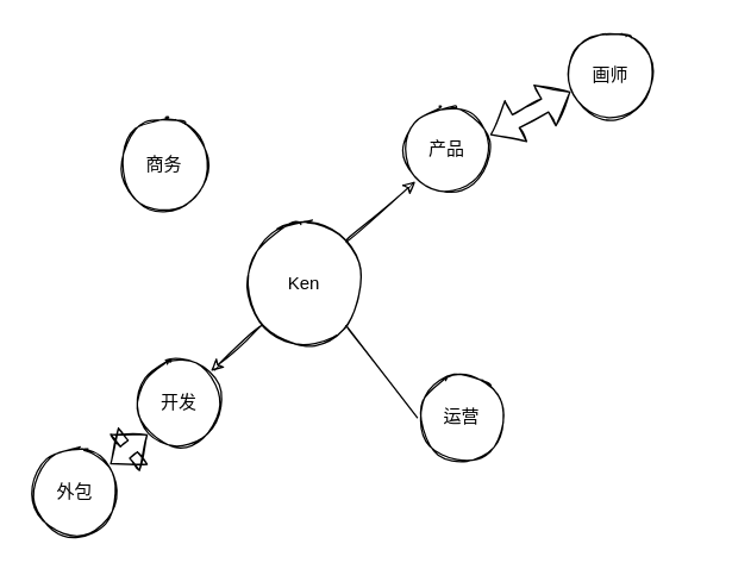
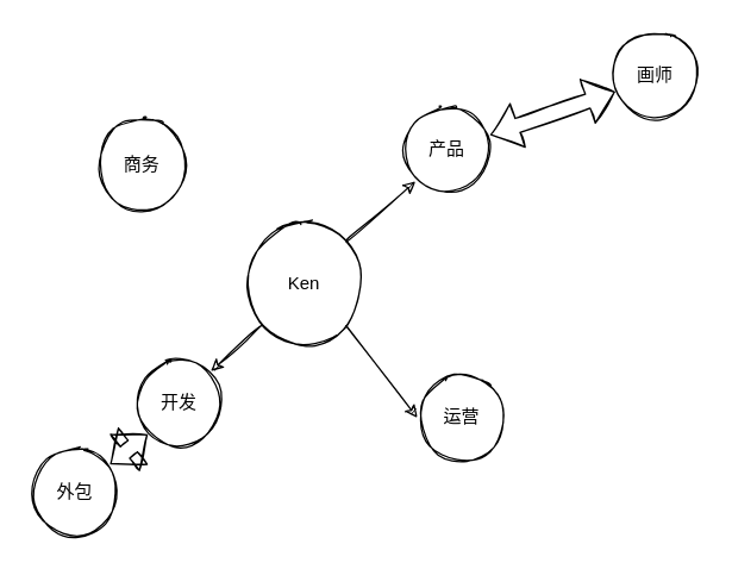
- <mxCell id="7" value="画师" style="ellipse;whiteSpace=wrap;html=1;aspect=fixed;sketch=1;" vertex="1" parent="1"><mxGeometry x="380" y="20" width="60" height="60" as="geometry" /></mxCell>
+ <mxCell id="7" value="画师" style="ellipse;whiteSpace=wrap;html=1;aspect=fixed;sketch=1;" vertex="1" parent="1"><mxGeometry x="410" y="20" width="60" height="60" as="geometry" /></mxCell>
- <mxCell id="3" value="商务" style="ellipse;whiteSpace=wrap;html=1;aspect=fixed;sketch=1;" vertex="1" parent="1"><mxGeometry x="80" y="80" width="60" height="60" as="geometry" /></mxCell>
+ <mxCell id="3" value="商务" style="ellipse;whiteSpace=wrap;html=1;aspect=fixed;sketch=1;" vertex="1" parent="1"><mxGeometry x="65" y="80" width="60" height="60" as="geometry" /></mxCell>
- <mxCell id="12" value="" style="endArrow=none;html=1;rounded=0;sketch=1;curved=1;exitX=1;exitY=1;exitDx=0;exitDy=0;entryX=0;entryY=0.5;entryDx=0;entryDy=0;" edge="1" parent="1" source="2" target="6"><mxGeometry width="50" height="50" relative="1" as="geometry"><mxPoint x="270" y="220" as="sourcePoint" /><mxPoint x="320" y="170" as="targetPoint" /></mxGeometry></mxCell>
+ <mxCell id="12" value="" style="endArrow=classic;html=1;rounded=0;sketch=1;curved=1;exitX=1;exitY=1;exitDx=0;exitDy=0;entryX=0;entryY=0.5;entryDx=0;entryDy=0;" edge="1" parent="1" source="2" target="6"><mxGeometry width="50" height="50" relative="1" as="geometry"><mxPoint x="270" y="220" as="sourcePoint" /><mxPoint x="320" y="170" as="targetPoint" /></mxGeometry></mxCell>
